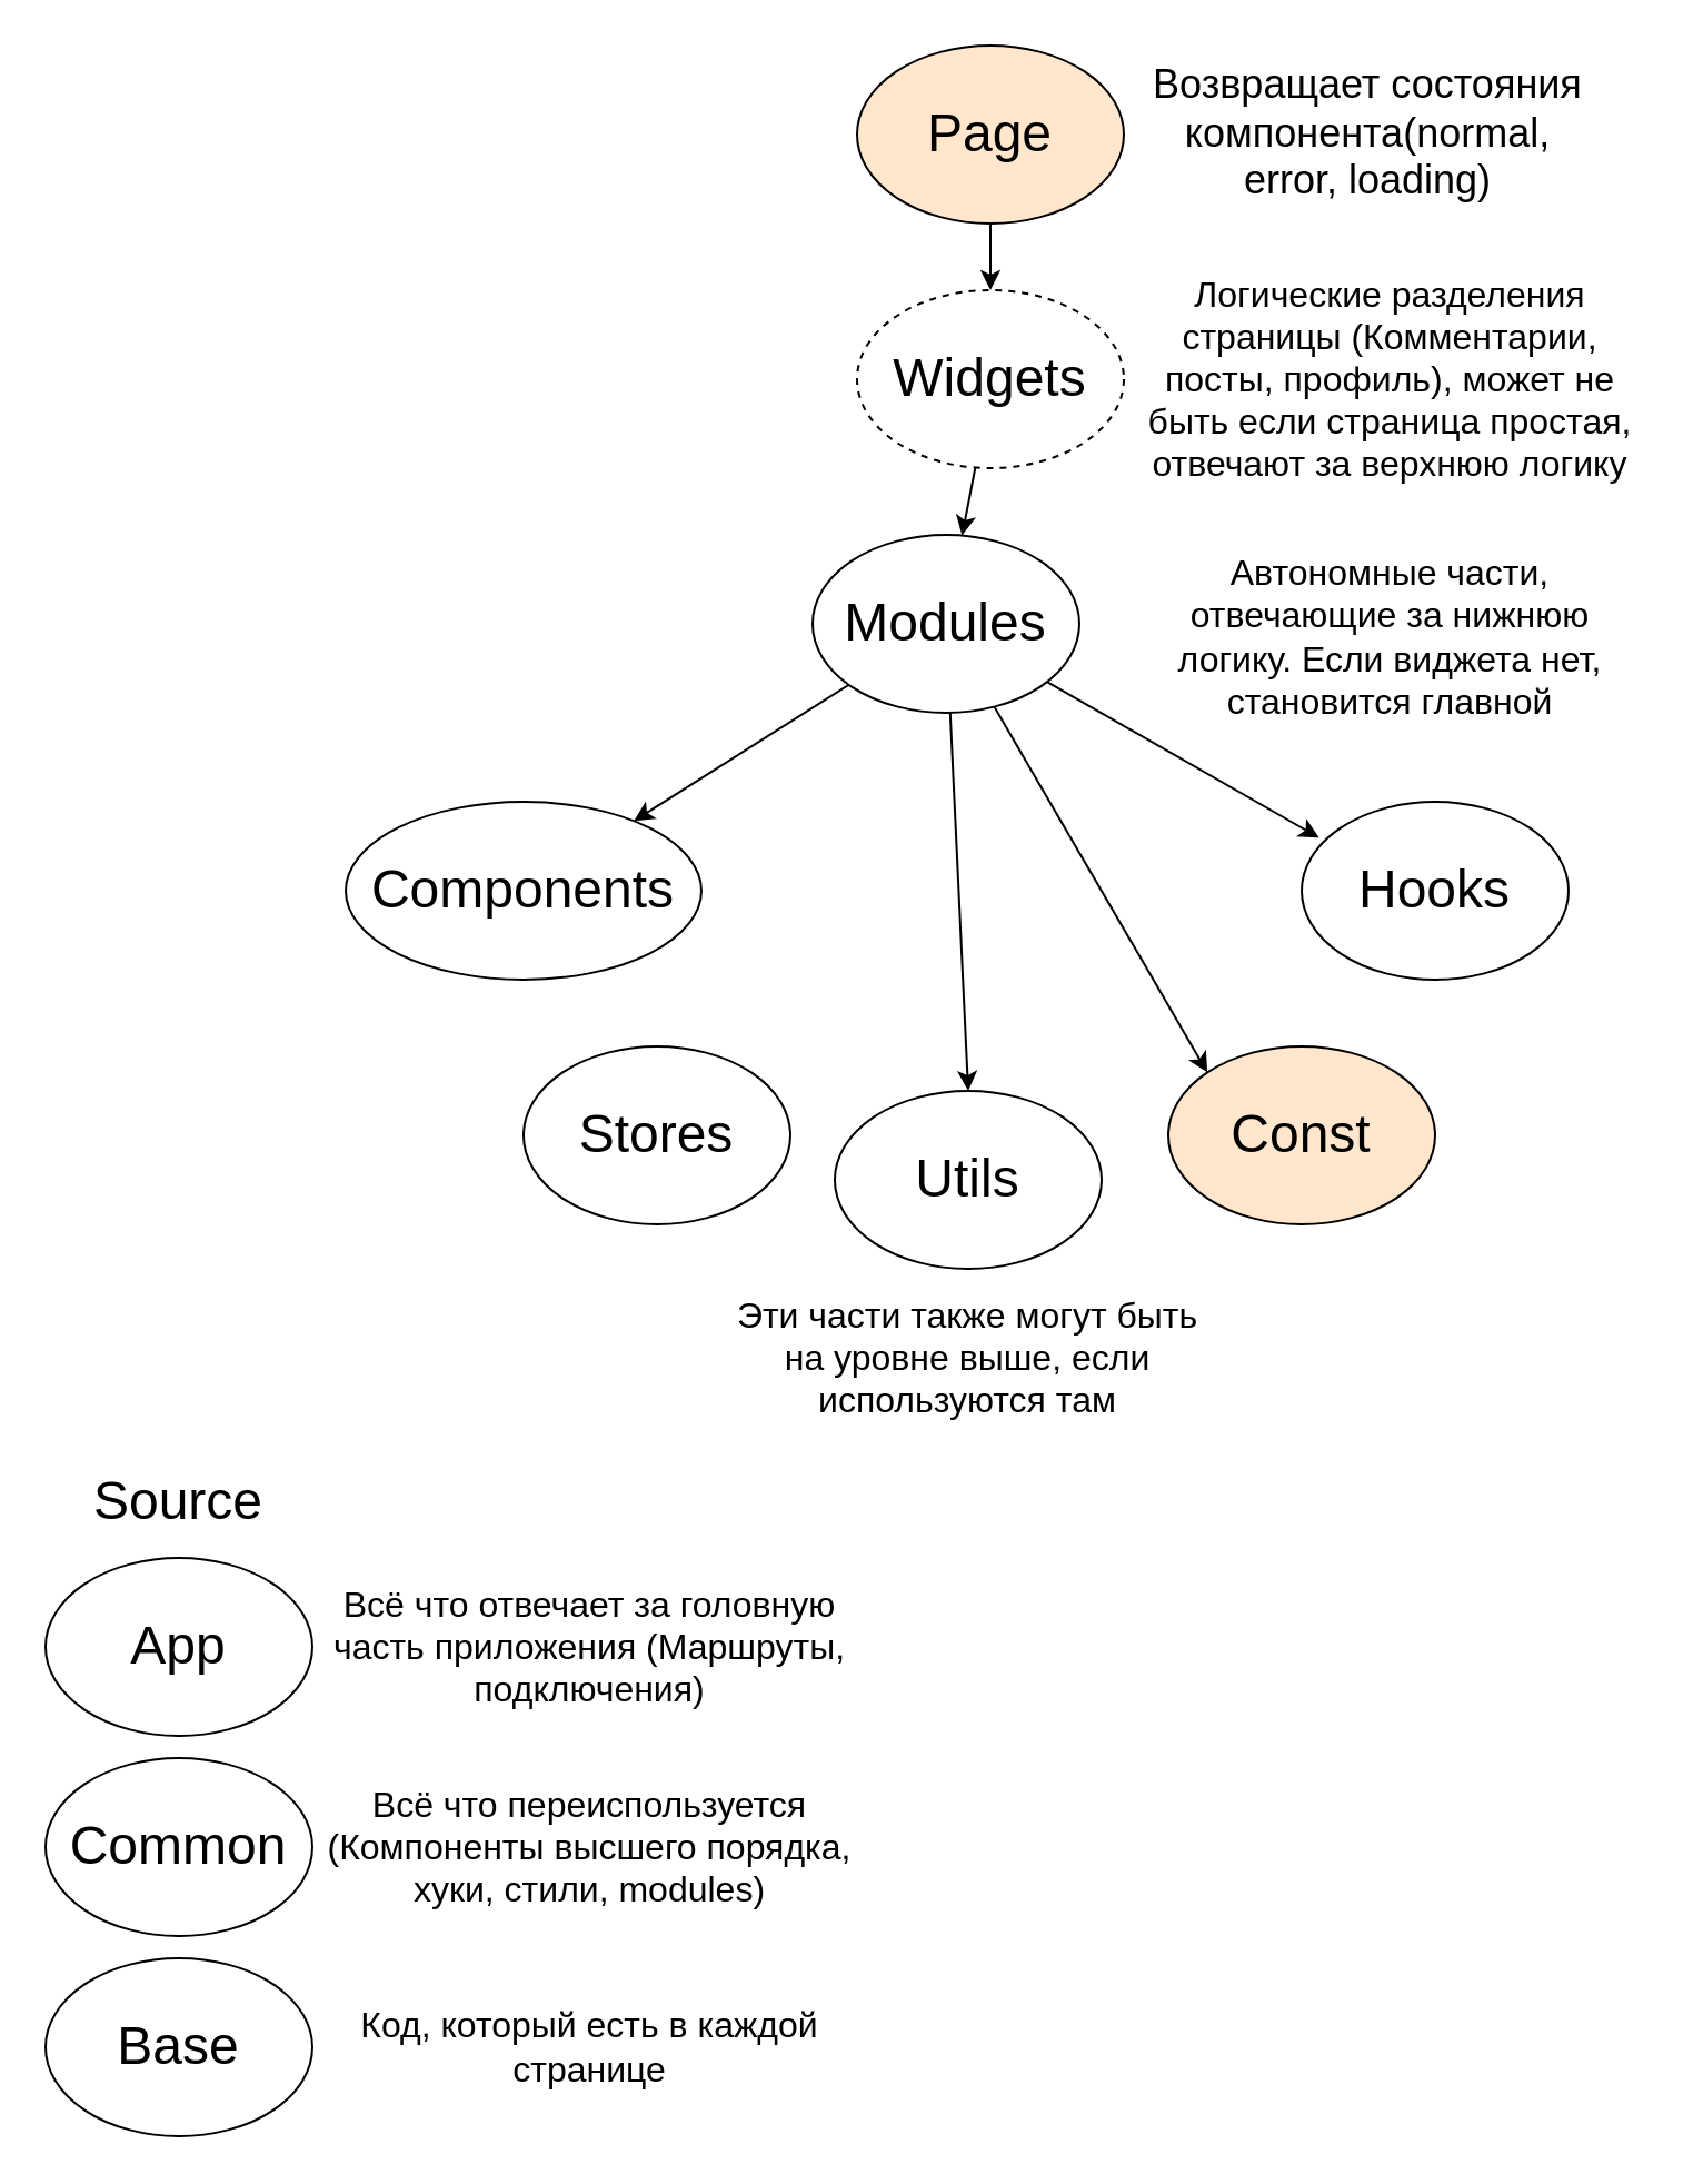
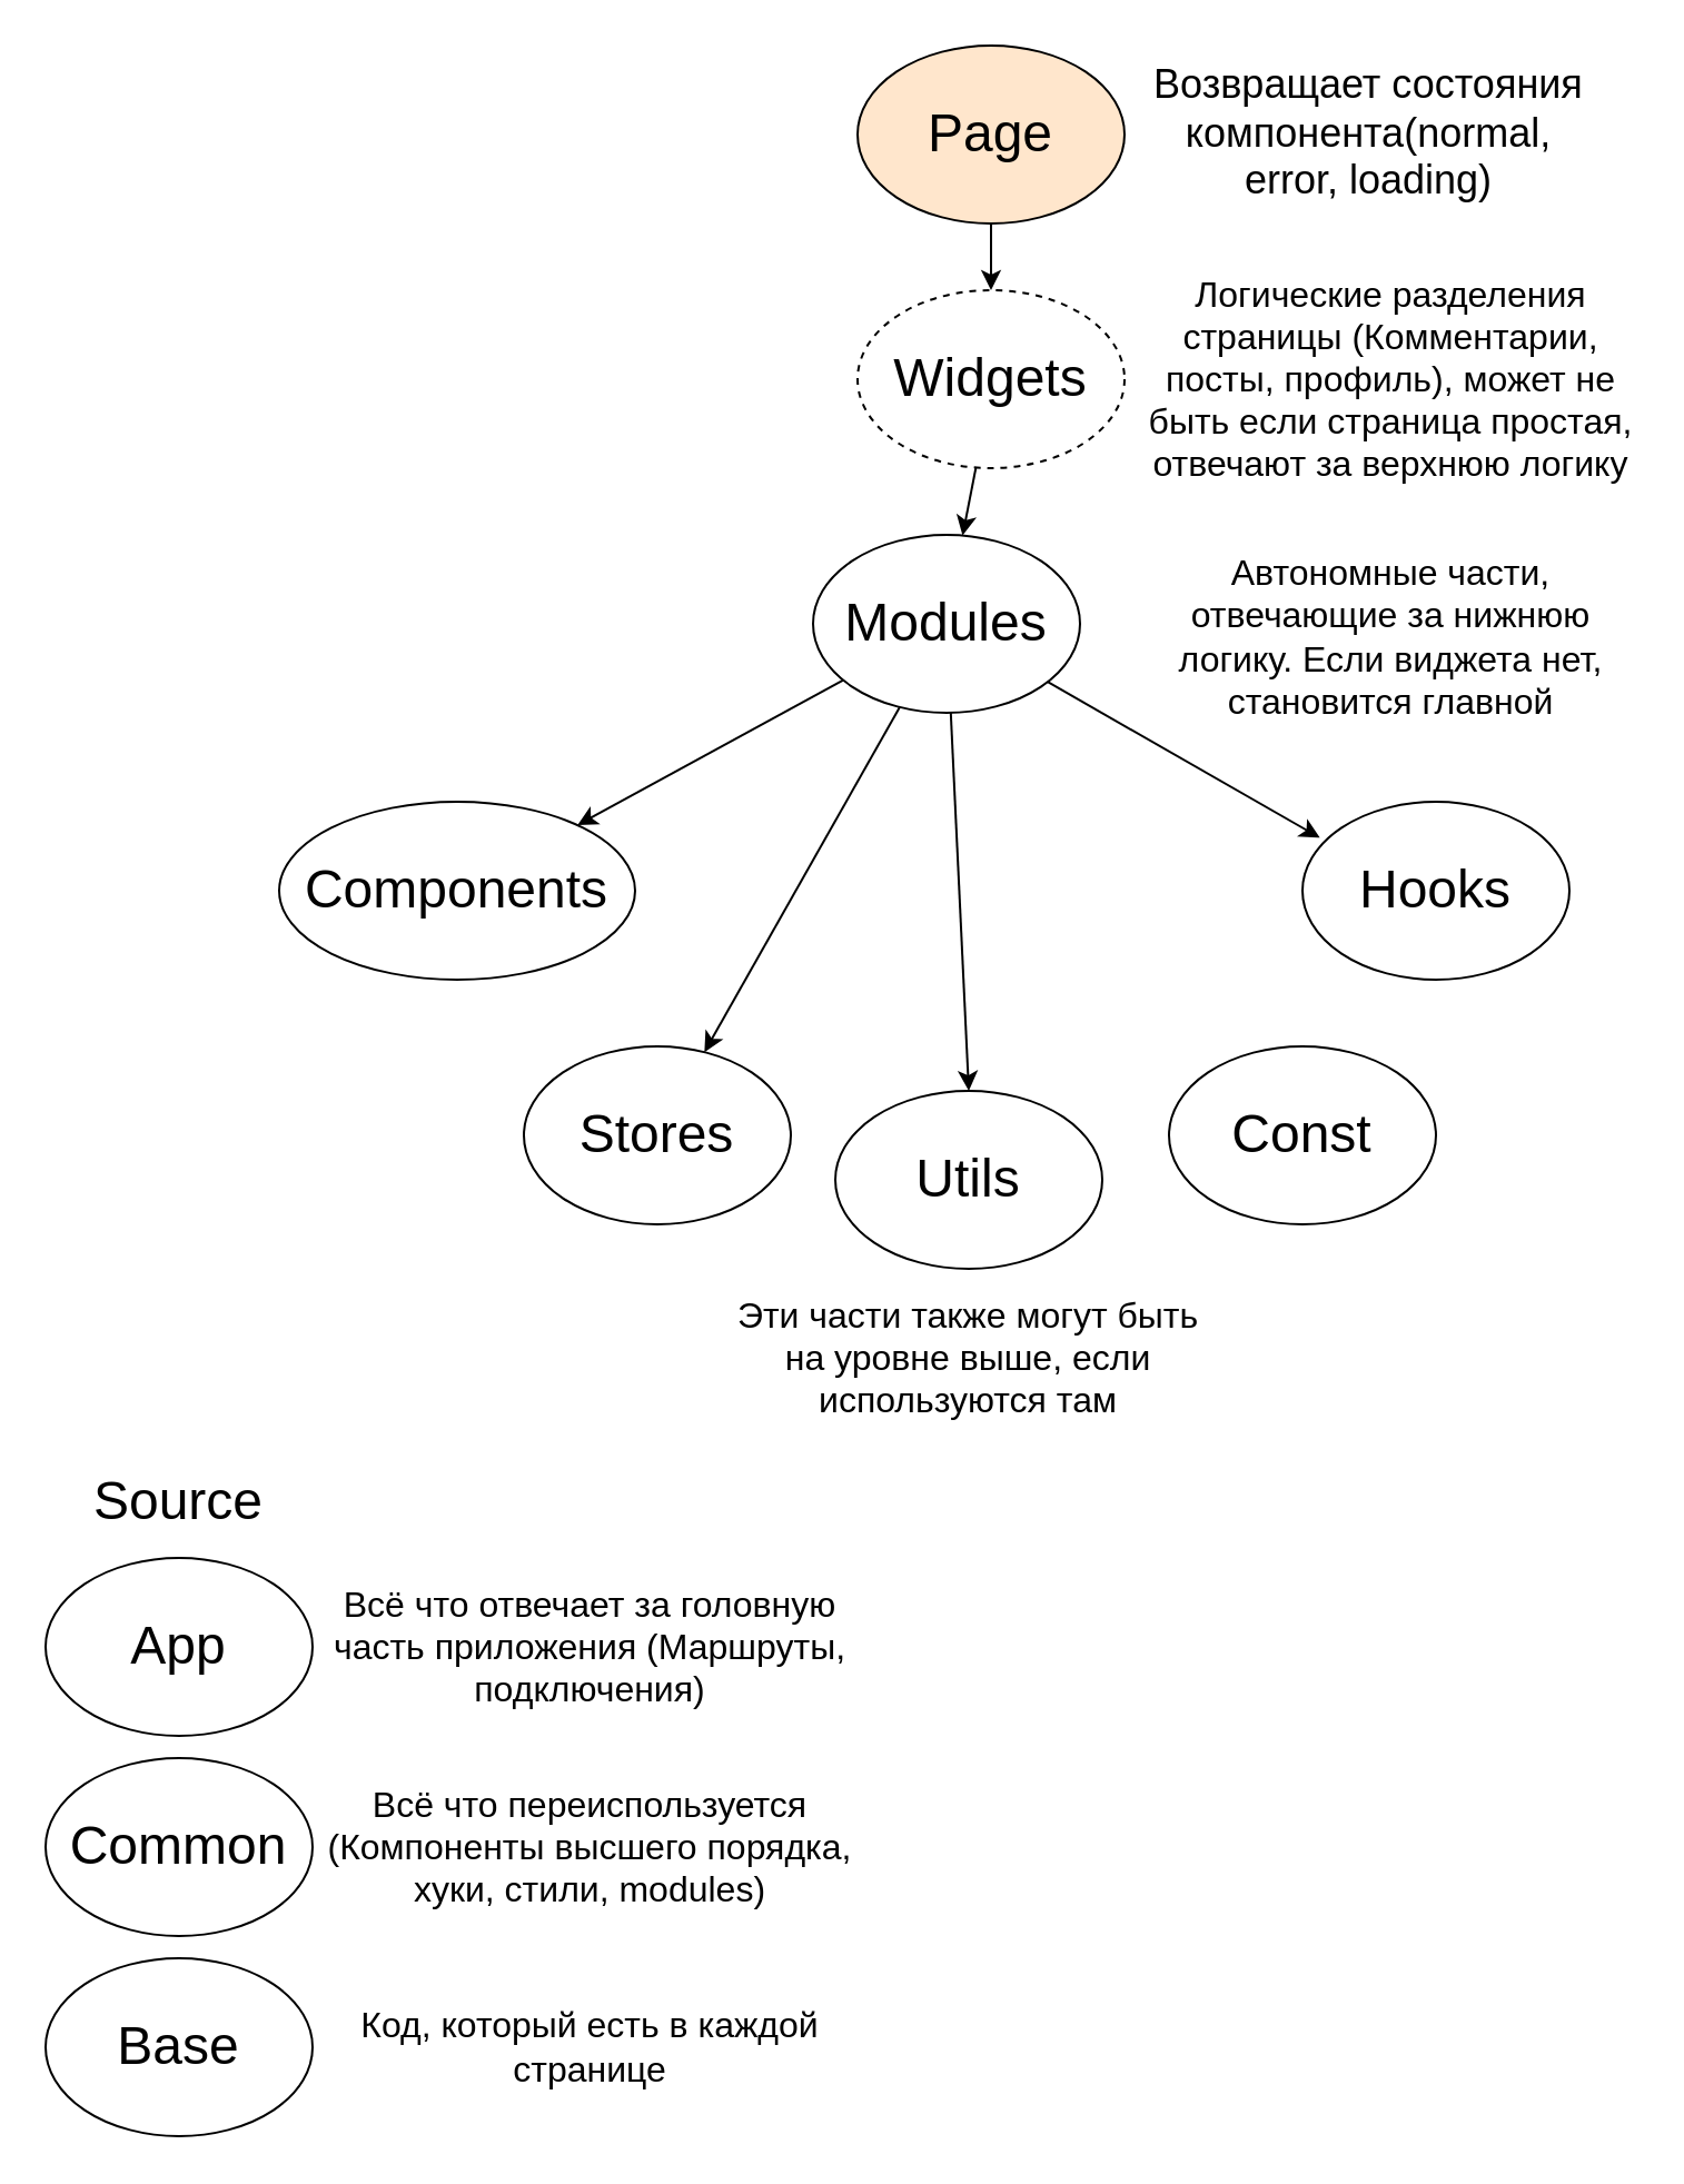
+ <mxCell id="9" value="" style="edgeStyle=none;html=1;" parent="1" source="12" target="15" edge="1"><mxGeometry relative="1" as="geometry" /></mxCell>
- <mxCell id="11" style="edgeStyle=none;html=1;entryX=0;entryY=0;entryDx=0;entryDy=0;" parent="1" source="12" target="17" edge="1"><mxGeometry relative="1" as="geometry" /></mxCell>
- <mxCell id="14" value="&lt;span style=&quot;font-size: 24px;&quot;&gt;Components&lt;/span&gt;" style="ellipse;whiteSpace=wrap;html=1;" parent="1" vertex="1"><mxGeometry x="155" y="360" width="160" height="80" as="geometry" /></mxCell>
+ <mxCell id="14" value="&lt;span style=&quot;font-size: 24px;&quot;&gt;Components&lt;/span&gt;" style="ellipse;whiteSpace=wrap;html=1;" parent="1" vertex="1"><mxGeometry x="125" y="360" width="160" height="80" as="geometry" /></mxCell>
- <mxCell id="17" value="&lt;span style=&quot;font-size: 24px;&quot;&gt;Const&lt;/span&gt;" style="ellipse;whiteSpace=wrap;html=1;fillColor=#ffe6cc;" parent="1" vertex="1"><mxGeometry x="525" y="470" width="120" height="80" as="geometry" /></mxCell>
+ <mxCell id="17" value="&lt;span style=&quot;font-size: 24px;&quot;&gt;Const&lt;/span&gt;" style="ellipse;whiteSpace=wrap;html=1;" parent="1" vertex="1"><mxGeometry x="525" y="470" width="120" height="80" as="geometry" /></mxCell>
